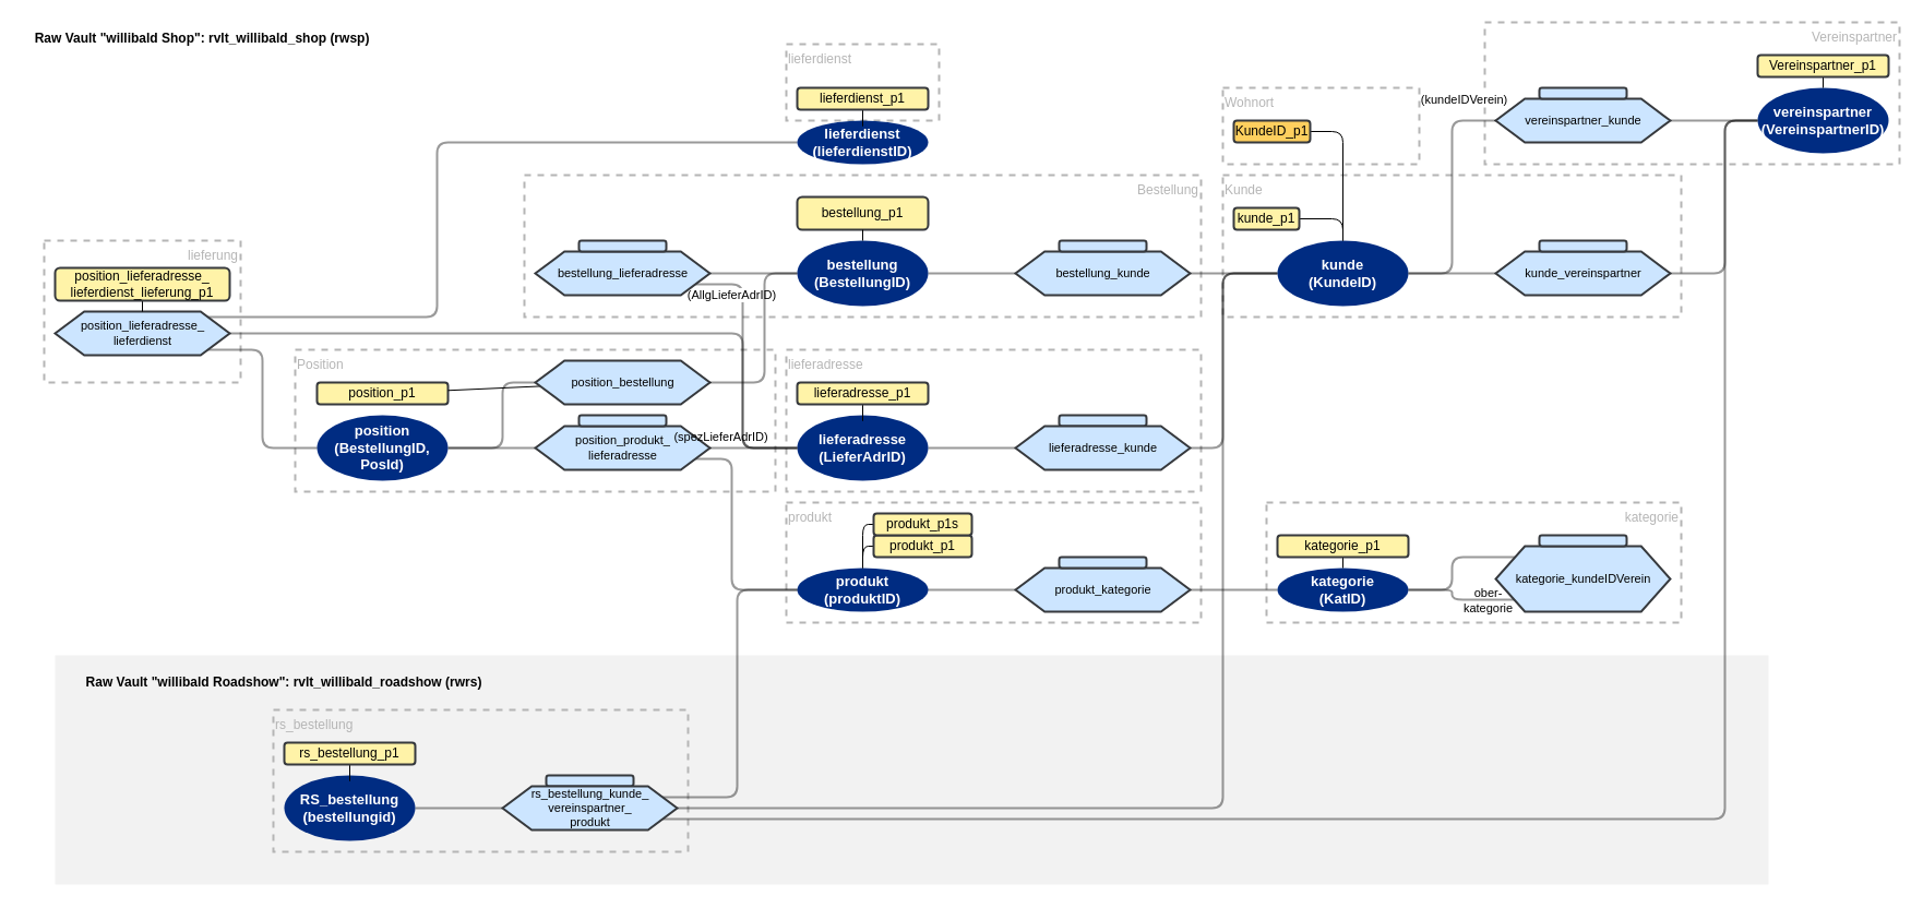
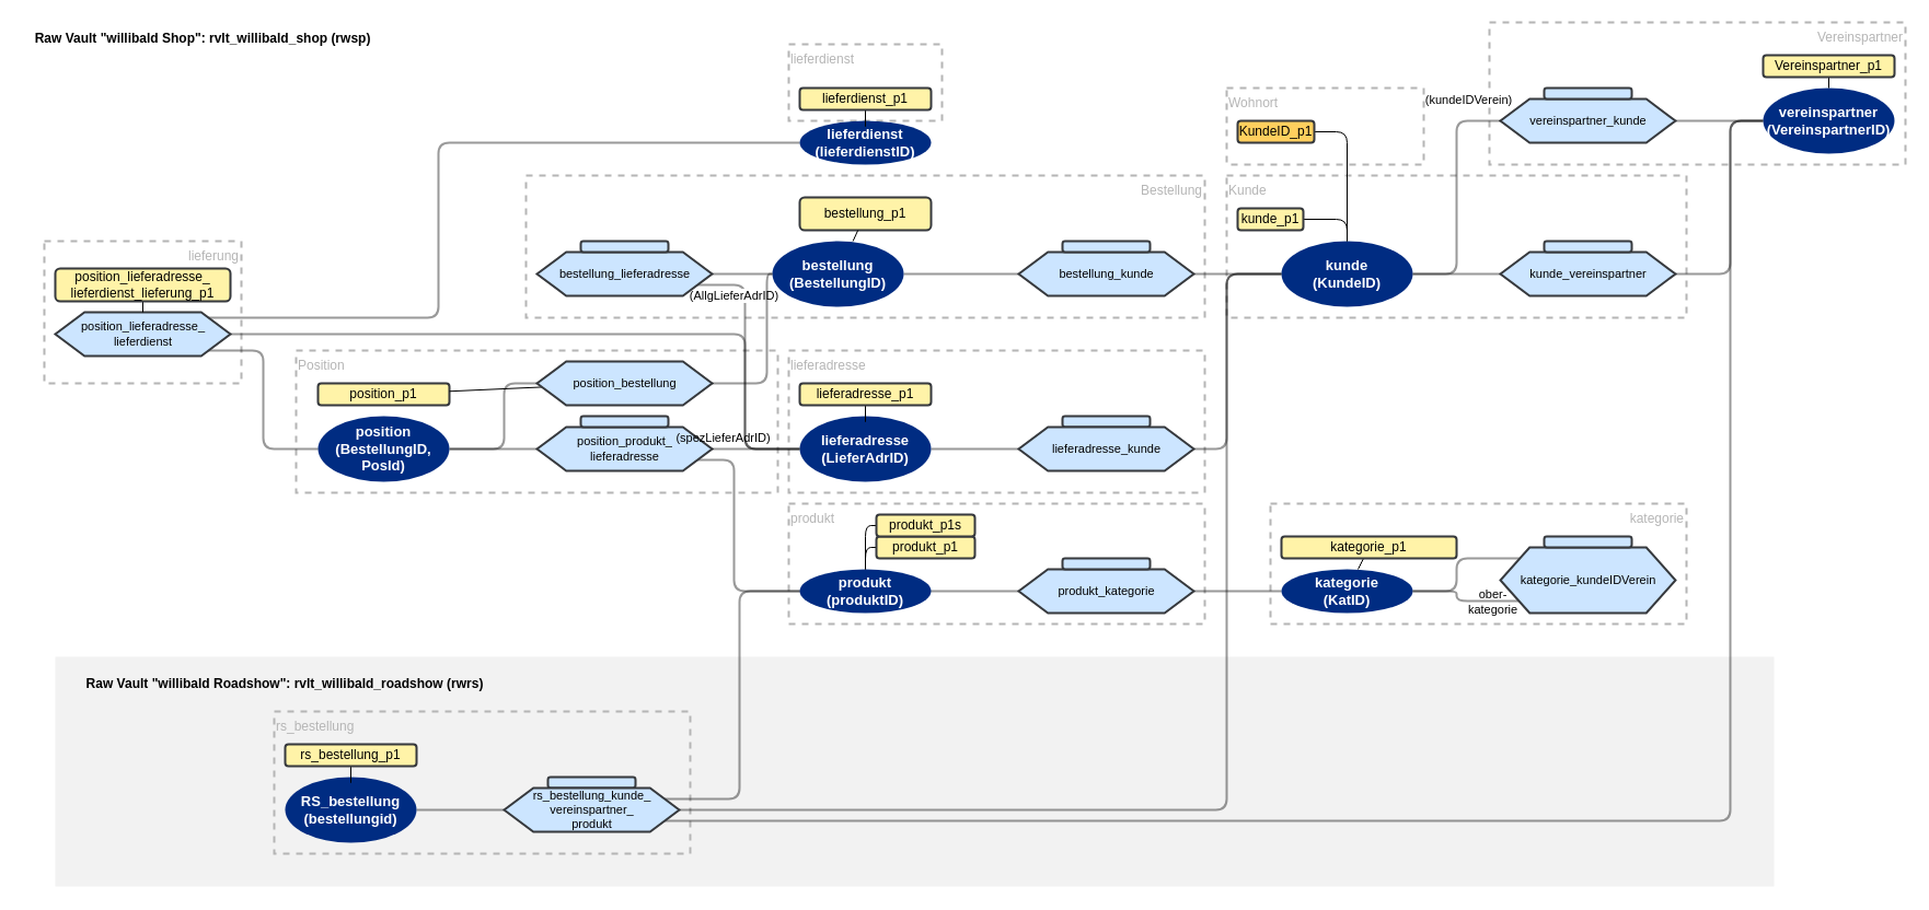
- <mxCell id="19" value="bestellung&lt;br style=&quot;font-size: 13px;&quot;&gt;(BestellungID)" style="strokeWidth=2;html=1;shape=mxgraph.flowchart.start_1;whiteSpace=wrap;strokeColor=none;fontColor=#ffffff;fillColor=#002C82;fontFamily=Helvetica;fontSize=13;fontStyle=1" parent="17" vertex="1"><mxGeometry x="730" y="220" width="120" height="60" as="geometry" /></mxCell>
+ <mxCell id="19" value="bestellung&lt;br style=&quot;font-size: 13px;&quot;&gt;(BestellungID)" style="strokeWidth=2;html=1;shape=mxgraph.flowchart.start_1;whiteSpace=wrap;strokeColor=none;fontColor=#ffffff;fillColor=#002C82;fontFamily=Helvetica;fontSize=13;fontStyle=1" parent="17" vertex="1"><mxGeometry x="705" y="220" width="120" height="60" as="geometry" /></mxCell>
- <mxCell id="62" value="kategorie_p1" style="rounded=1;whiteSpace=wrap;html=1;strokeColor=#36393d;fillColor=#FFF3A8;strokeWidth=2;" parent="17" vertex="1"><mxGeometry x="1170" y="490" width="120" height="20" as="geometry" /></mxCell>
+ <mxCell id="62" value="kategorie_p1" style="rounded=1;whiteSpace=wrap;html=1;strokeColor=#36393d;fillColor=#FFF3A8;strokeWidth=2;" parent="17" vertex="1"><mxGeometry x="1170" y="490" width="160" height="20" as="geometry" /></mxCell>
